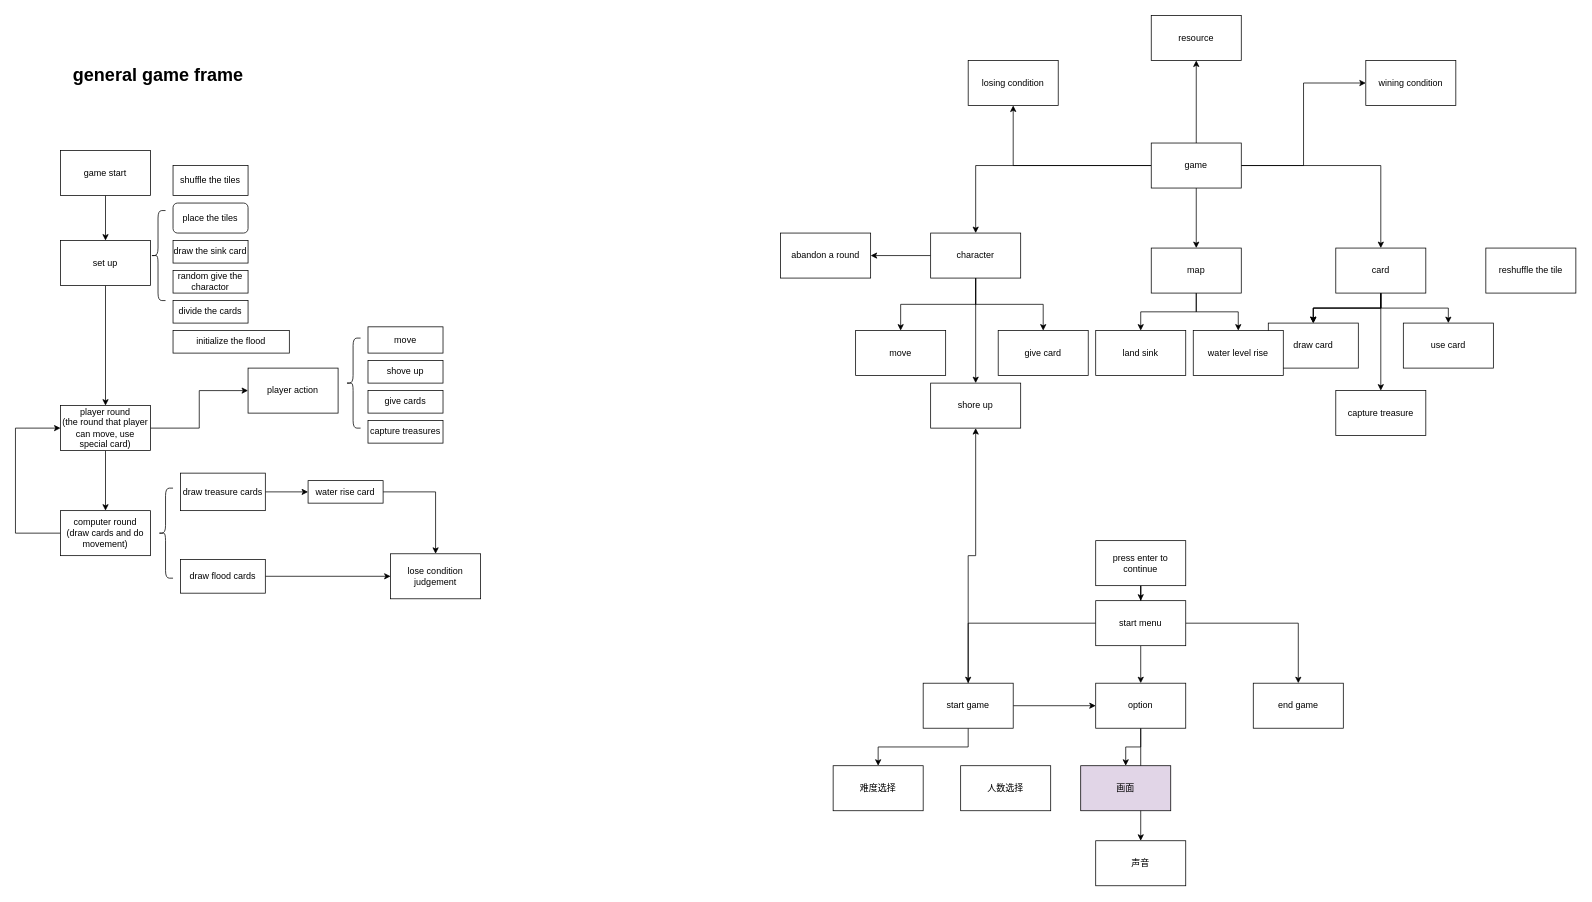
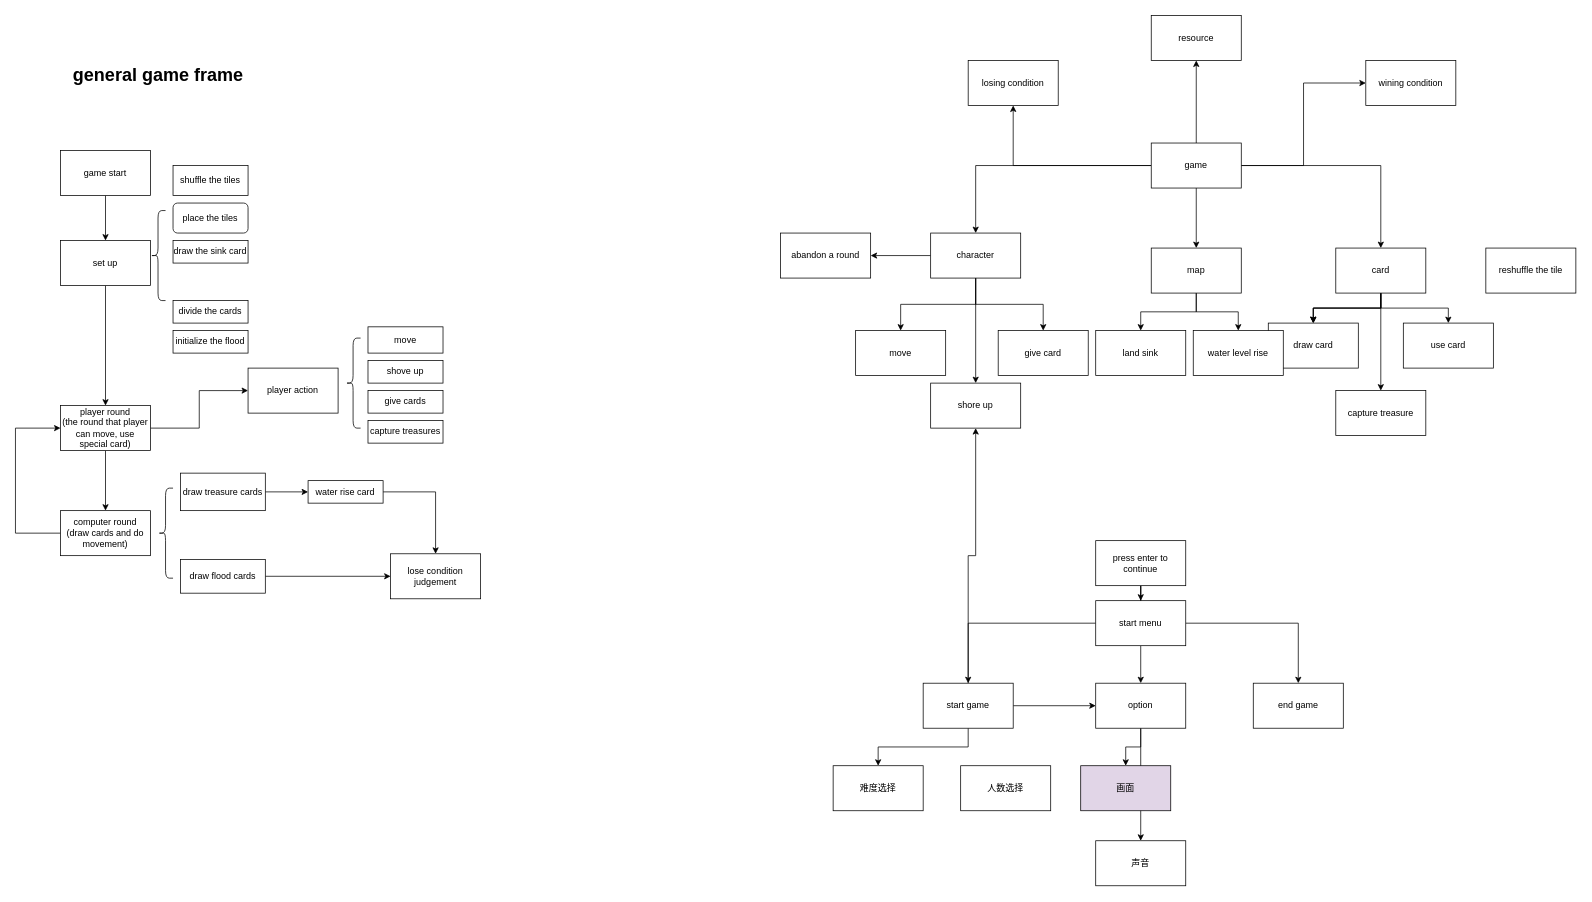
- <mxCell id="64" value="random give the charactor" style="rounded=0;whiteSpace=wrap;html=1;" parent="1" vertex="1"><mxGeometry x="230.14" y="360" width="100" height="30" as="geometry" /></mxCell>
- <mxCell id="61" value="initialize the flood" style="rounded=0;whiteSpace=wrap;html=1;" parent="1" vertex="1"><mxGeometry x="230.14" y="440" width="155" height="30" as="geometry" /></mxCell>
+ <mxCell id="61" value="initialize the flood" style="rounded=0;whiteSpace=wrap;html=1;" parent="1" vertex="1"><mxGeometry x="230.14" y="440" width="100" height="30" as="geometry" /></mxCell>
